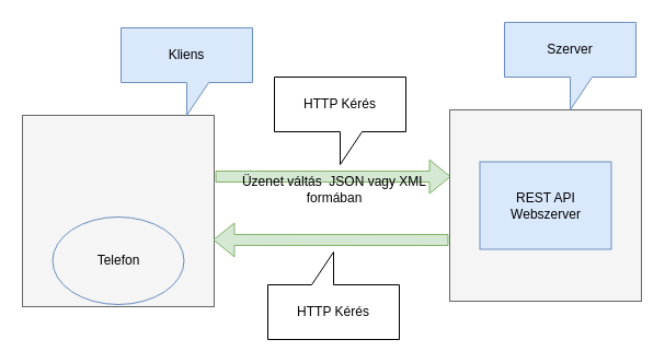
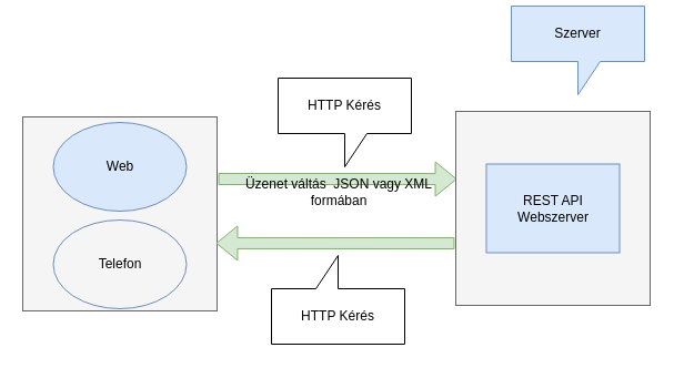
- <mxCell id="11" value="Szerver" style="shape=callout;whiteSpace=wrap;html=1;perimeter=calloutPerimeter;fillColor=#dae8fc;strokeColor=#6c8ebf;" vertex="1" parent="1"><mxGeometry x="460" y="20" width="120" height="80" as="geometry" /></mxCell>
+ <mxCell id="11" value="Szerver" style="shape=callout;whiteSpace=wrap;html=1;perimeter=calloutPerimeter;fillColor=#dae8fc;strokeColor=#6c8ebf;" vertex="1" parent="1"><mxGeometry x="460" y="5" width="120" height="80" as="geometry" /></mxCell>
- <mxCell id="3" value="Kliens" style="shape=callout;whiteSpace=wrap;html=1;perimeter=calloutPerimeter;fillColor=#dae8fc;strokeColor=#6c8ebf;" vertex="1" parent="1"><mxGeometry x="110" y="25" width="120" height="80" as="geometry" /></mxCell>
+ <mxCell id="4" value="Web" style="ellipse;whiteSpace=wrap;html=1;fillColor=#dae8fc;strokeColor=#6c8ebf;" vertex="1" parent="1"><mxGeometry x="47.5" y="110" width="120" height="80" as="geometry" /></mxCell>
